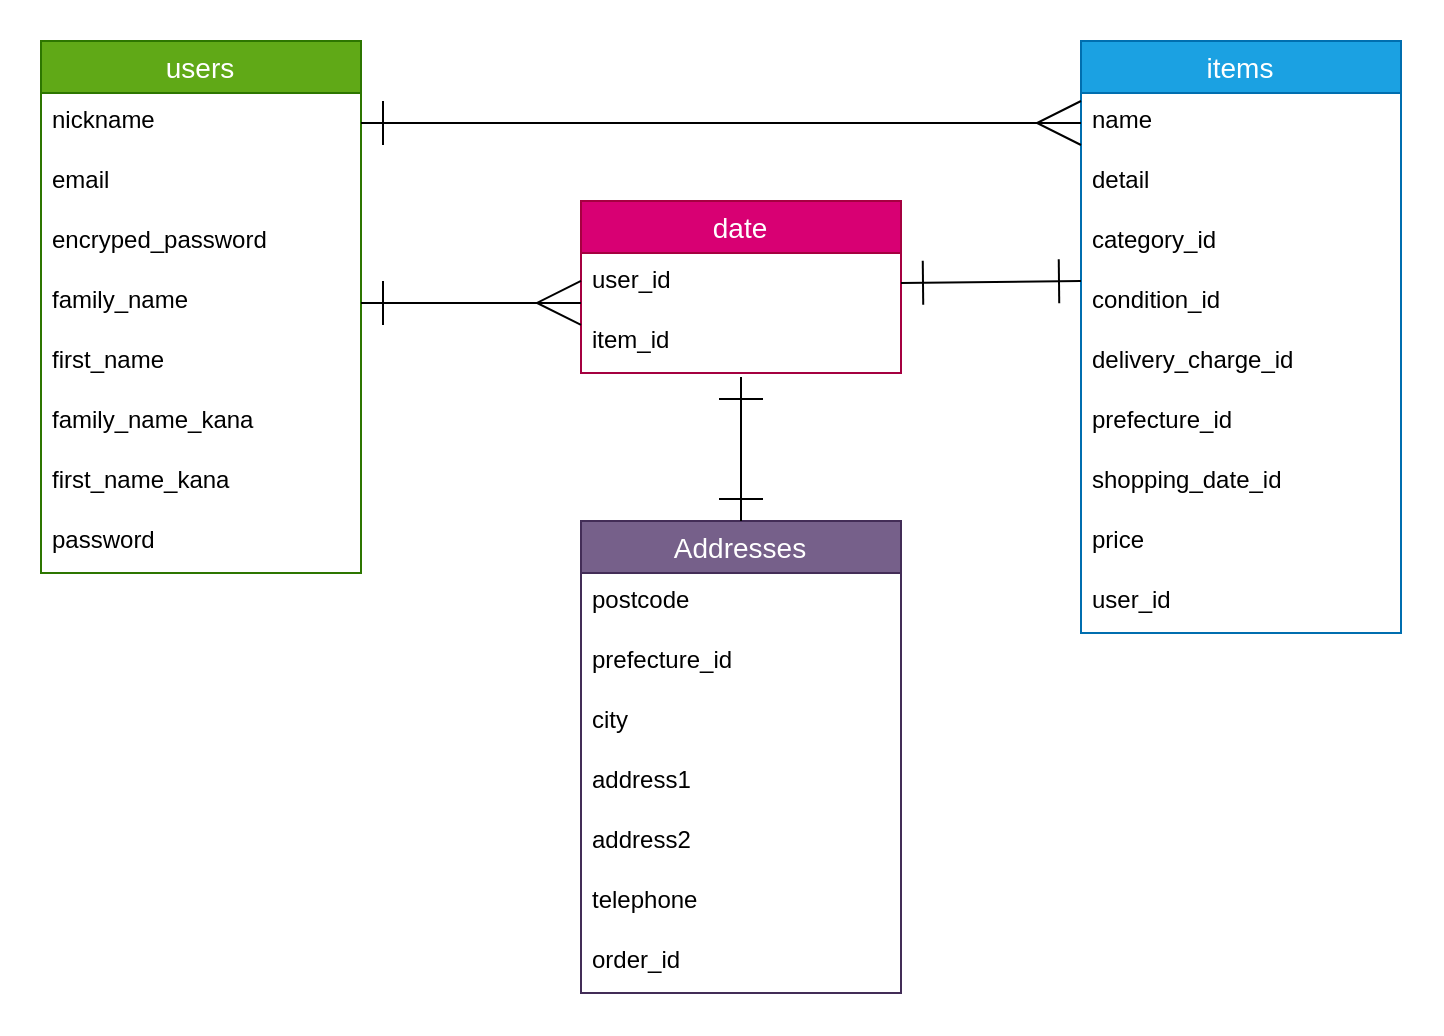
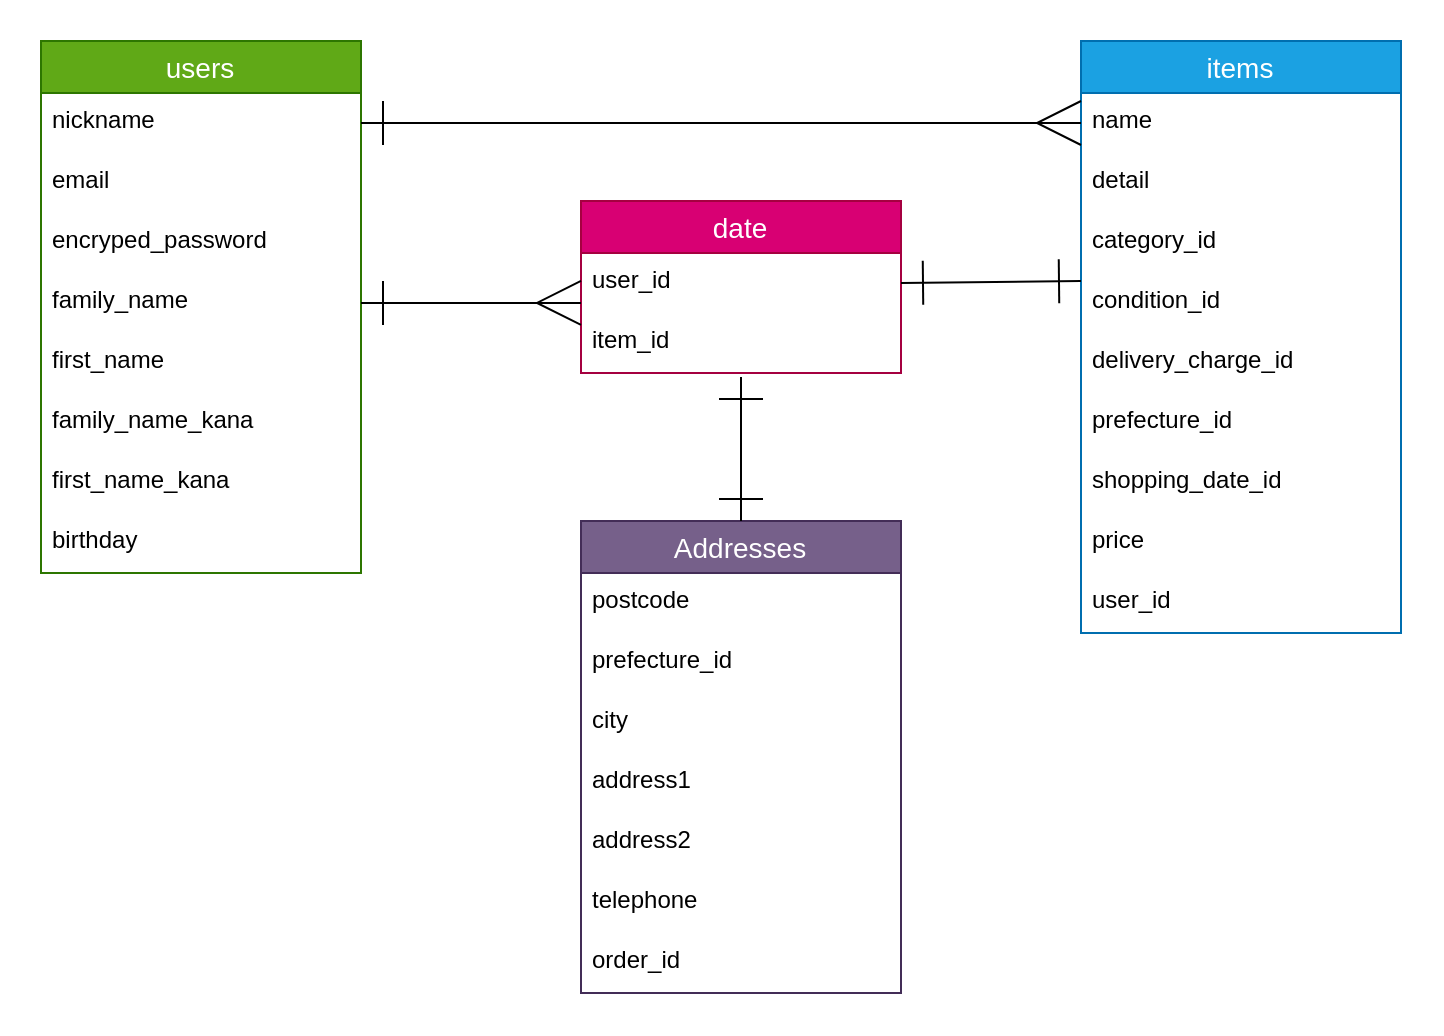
- <mxCell id="10" value="password" style="text;strokeColor=none;fillColor=none;spacingLeft=4;spacingRight=4;overflow=hidden;rotatable=0;points=[[0,0.5],[1,0.5]];portConstraint=eastwest;fontSize=12;" parent="2" vertex="1"><mxGeometry y="236" width="160" height="30" as="geometry" /></mxCell>
+ <mxCell id="10" value="birthday" style="text;strokeColor=none;fillColor=none;spacingLeft=4;spacingRight=4;overflow=hidden;rotatable=0;points=[[0,0.5],[1,0.5]];portConstraint=eastwest;fontSize=12;" parent="2" vertex="1"><mxGeometry y="236" width="160" height="30" as="geometry" /></mxCell>
